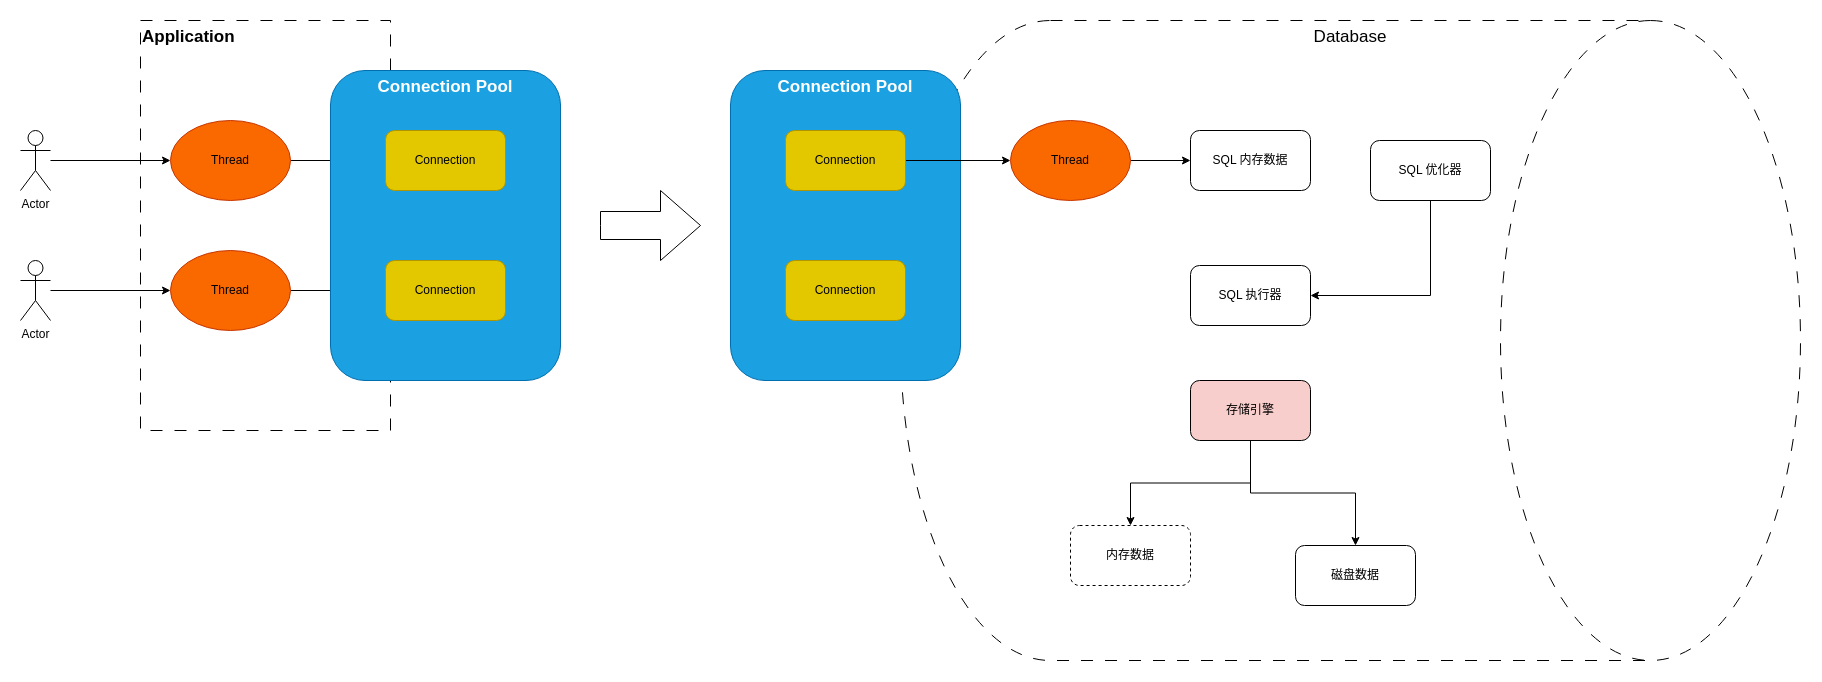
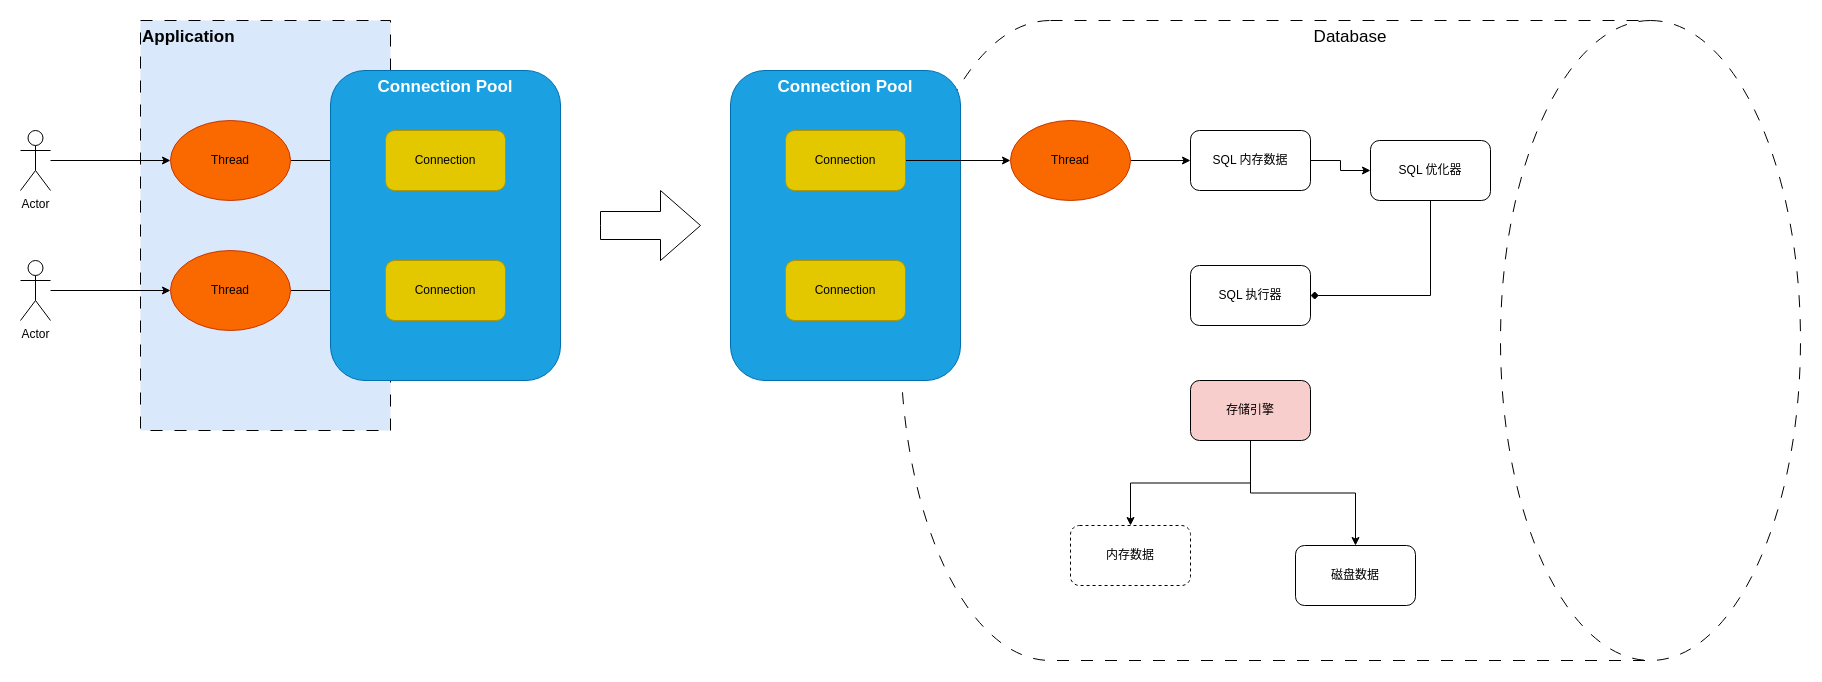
+ <mxCell id="22" value="" style="edgeStyle=orthogonalEdgeStyle;rounded=0;orthogonalLoop=1;jettySize=auto;html=1;" edge="1" parent="1" source="23" target="25"><mxGeometry relative="1" as="geometry" /></mxCell>
- <mxCell id="4" value="Application" style="rounded=0;whiteSpace=wrap;html=1;verticalAlign=top;align=left;fontStyle=1;fontSize=17;dashed=1;dashPattern=12 12;" vertex="1" parent="1"><mxGeometry x="140" y="20" width="250" height="410" as="geometry" /></mxCell>
+ <mxCell id="4" value="Application" style="rounded=0;whiteSpace=wrap;html=1;verticalAlign=top;align=left;fontStyle=1;fontSize=17;dashed=1;dashPattern=12 12;fillColor=#dae8fc;" vertex="1" parent="1"><mxGeometry x="140" y="20" width="250" height="410" as="geometry" /></mxCell>
- <mxCell id="24" value="" style="edgeStyle=orthogonalEdgeStyle;rounded=0;orthogonalLoop=1;jettySize=auto;html=1;exitX=0.5;exitY=1;exitDx=0;exitDy=0;entryX=1;entryY=0.5;entryDx=0;entryDy=0;" edge="1" parent="1" source="25" target="26"><mxGeometry relative="1" as="geometry" /></mxCell>
+ <mxCell id="24" value="" style="edgeStyle=orthogonalEdgeStyle;rounded=0;orthogonalLoop=1;jettySize=auto;html=1;exitX=0.5;exitY=1;exitDx=0;exitDy=0;entryX=1;entryY=0.5;entryDx=0;entryDy=0;endArrow=diamond;" edge="1" parent="1" source="25" target="26"><mxGeometry relative="1" as="geometry" /></mxCell>
